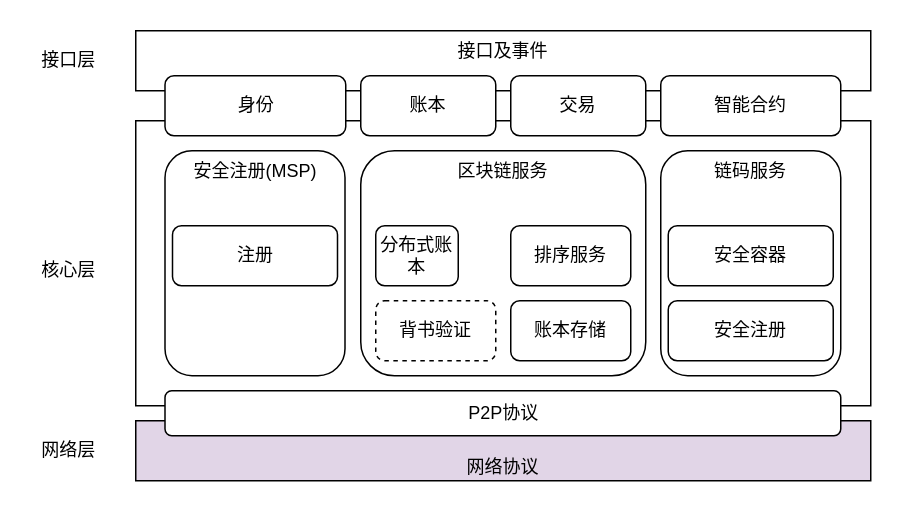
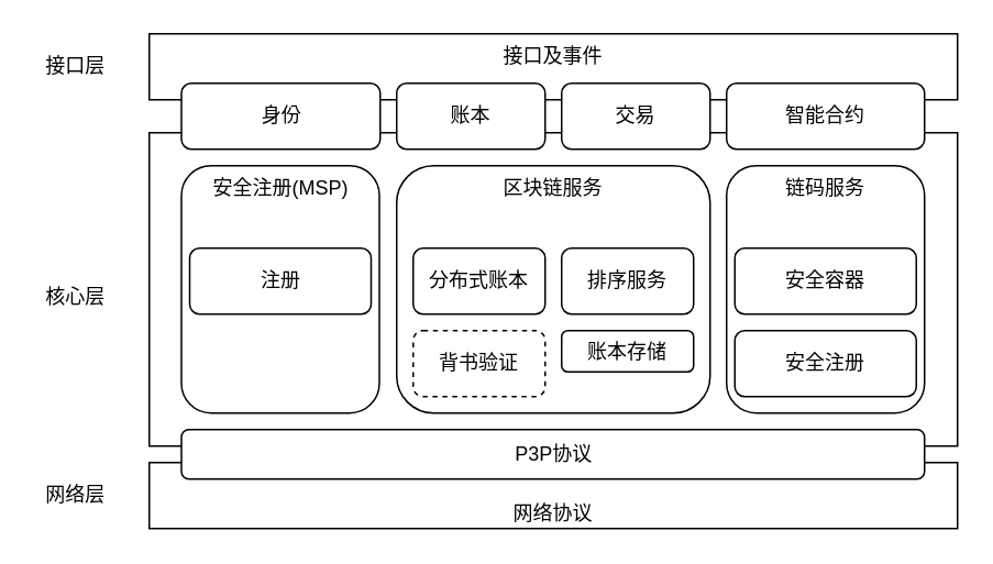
- <mxCell id="9" value="分布式账本" style="rounded=1;whiteSpace=wrap;html=1;" vertex="1" parent="1"><mxGeometry x="250" y="150" width="55" height="40" as="geometry" /></mxCell>
+ <mxCell id="9" value="分布式账本" style="rounded=1;whiteSpace=wrap;html=1;" vertex="1" parent="1"><mxGeometry x="250" y="150" width="80" height="40" as="geometry" /></mxCell>
- <mxCell id="12" value="账本存储" style="rounded=1;whiteSpace=wrap;html=1;" vertex="1" parent="1"><mxGeometry x="340" y="200" width="80" height="40" as="geometry" /></mxCell>
+ <mxCell id="12" value="账本存储" style="rounded=1;whiteSpace=wrap;html=1;" vertex="1" parent="1"><mxGeometry x="340" y="200" width="80" height="25" as="geometry" /></mxCell>
- <mxCell id="5" value="P2P协议" style="rounded=1;whiteSpace=wrap;html=1;" vertex="1" parent="1"><mxGeometry x="109.5" y="260" width="450.5" height="30" as="geometry" /></mxCell>
+ <mxCell id="5" value="P3P协议" style="rounded=1;whiteSpace=wrap;html=1;" vertex="1" parent="1"><mxGeometry x="109.5" y="260" width="450.5" height="30" as="geometry" /></mxCell>
- <mxCell id="4" value="网络协议" style="rounded=0;whiteSpace=wrap;html=1;verticalAlign=bottom;fillColor=#e1d5e7;" vertex="1" parent="1"><mxGeometry x="90" y="280" width="490" height="40" as="geometry" /></mxCell>
+ <mxCell id="4" value="网络协议" style="rounded=0;whiteSpace=wrap;html=1;verticalAlign=bottom;" vertex="1" parent="1"><mxGeometry x="90" y="280" width="490" height="40" as="geometry" /></mxCell>
